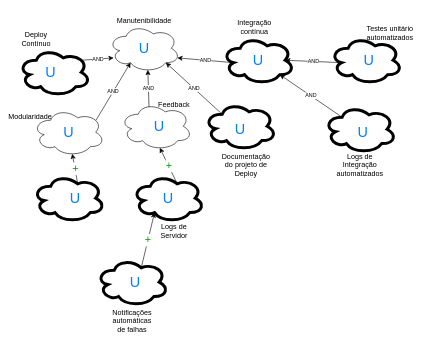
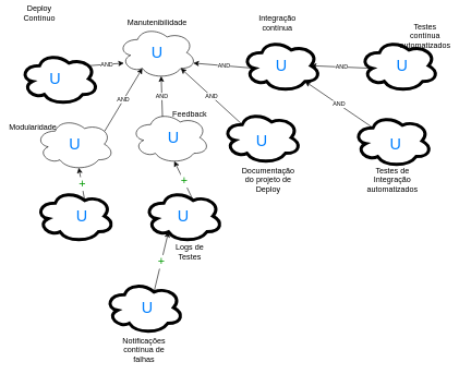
- <mxCell id="20" value="Integração contínua" style="text;html=1;strokeColor=none;fillColor=none;align=center;verticalAlign=middle;whiteSpace=wrap;rounded=0;" parent="1" vertex="1"><mxGeometry x="394" y="30" width="60" height="30" as="geometry" /></mxCell>
+ <mxCell id="20" value="Integração contínua" style="text;html=1;strokeColor=none;fillColor=none;align=center;verticalAlign=middle;whiteSpace=wrap;rounded=0;" parent="1" vertex="1"><mxGeometry x="394" y="20" width="60" height="30" as="geometry" /></mxCell>
- <mxCell id="24" value="Testes unitário automatizados" style="text;html=1;strokeColor=none;fillColor=none;align=center;verticalAlign=middle;whiteSpace=wrap;rounded=0;" parent="1" vertex="1"><mxGeometry x="620" y="40" width="60" height="30" as="geometry" /></mxCell>
+ <mxCell id="24" value="Testes contínua automatizados" style="text;html=1;strokeColor=none;fillColor=none;align=center;verticalAlign=middle;whiteSpace=wrap;rounded=0;" parent="1" vertex="1"><mxGeometry x="620" y="40" width="60" height="30" as="geometry" /></mxCell>
- <mxCell id="31" value="Deploy Contínuo" style="text;html=1;strokeColor=none;fillColor=none;align=center;verticalAlign=middle;whiteSpace=wrap;rounded=0;" parent="1" vertex="1"><mxGeometry x="30" y="50" width="60" height="30" as="geometry" /></mxCell>
+ <mxCell id="31" value="Deploy Contínuo" style="text;html=1;strokeColor=none;fillColor=none;align=center;verticalAlign=middle;whiteSpace=wrap;rounded=0;" parent="1" vertex="1"><mxGeometry x="30" y="5" width="60" height="30" as="geometry" /></mxCell>
- <mxCell id="23" value="Logs de Integração automatizados" style="text;html=1;strokeColor=none;fillColor=none;align=center;verticalAlign=middle;whiteSpace=wrap;rounded=0;" parent="1" vertex="1"><mxGeometry x="570" y="260" width="60" height="30" as="geometry" /></mxCell>
+ <mxCell id="23" value="Testes de Integração automatizados" style="text;html=1;strokeColor=none;fillColor=none;align=center;verticalAlign=middle;whiteSpace=wrap;rounded=0;" parent="1" vertex="1"><mxGeometry x="570" y="260" width="60" height="30" as="geometry" /></mxCell>
- <mxCell id="26" value="Logs de Servidor" style="text;html=1;strokeColor=none;fillColor=none;align=center;verticalAlign=middle;whiteSpace=wrap;rounded=0;" parent="1" vertex="1"><mxGeometry x="260" y="370" width="60" height="30" as="geometry" /></mxCell>
+ <mxCell id="26" value="Logs de Testes" style="text;html=1;strokeColor=none;fillColor=none;align=center;verticalAlign=middle;whiteSpace=wrap;rounded=0;" parent="1" vertex="1"><mxGeometry x="260" y="370" width="60" height="30" as="geometry" /></mxCell>
- <mxCell id="29" value="Notificações automáticas de falhas" style="text;html=1;strokeColor=none;fillColor=none;align=center;verticalAlign=middle;whiteSpace=wrap;rounded=0;" parent="1" vertex="1"><mxGeometry x="190" y="520" width="60" height="30" as="geometry" /></mxCell>
+ <mxCell id="29" value="Notificações contínua de falhas" style="text;html=1;strokeColor=none;fillColor=none;align=center;verticalAlign=middle;whiteSpace=wrap;rounded=0;" parent="1" vertex="1"><mxGeometry x="190" y="520" width="60" height="30" as="geometry" /></mxCell>
